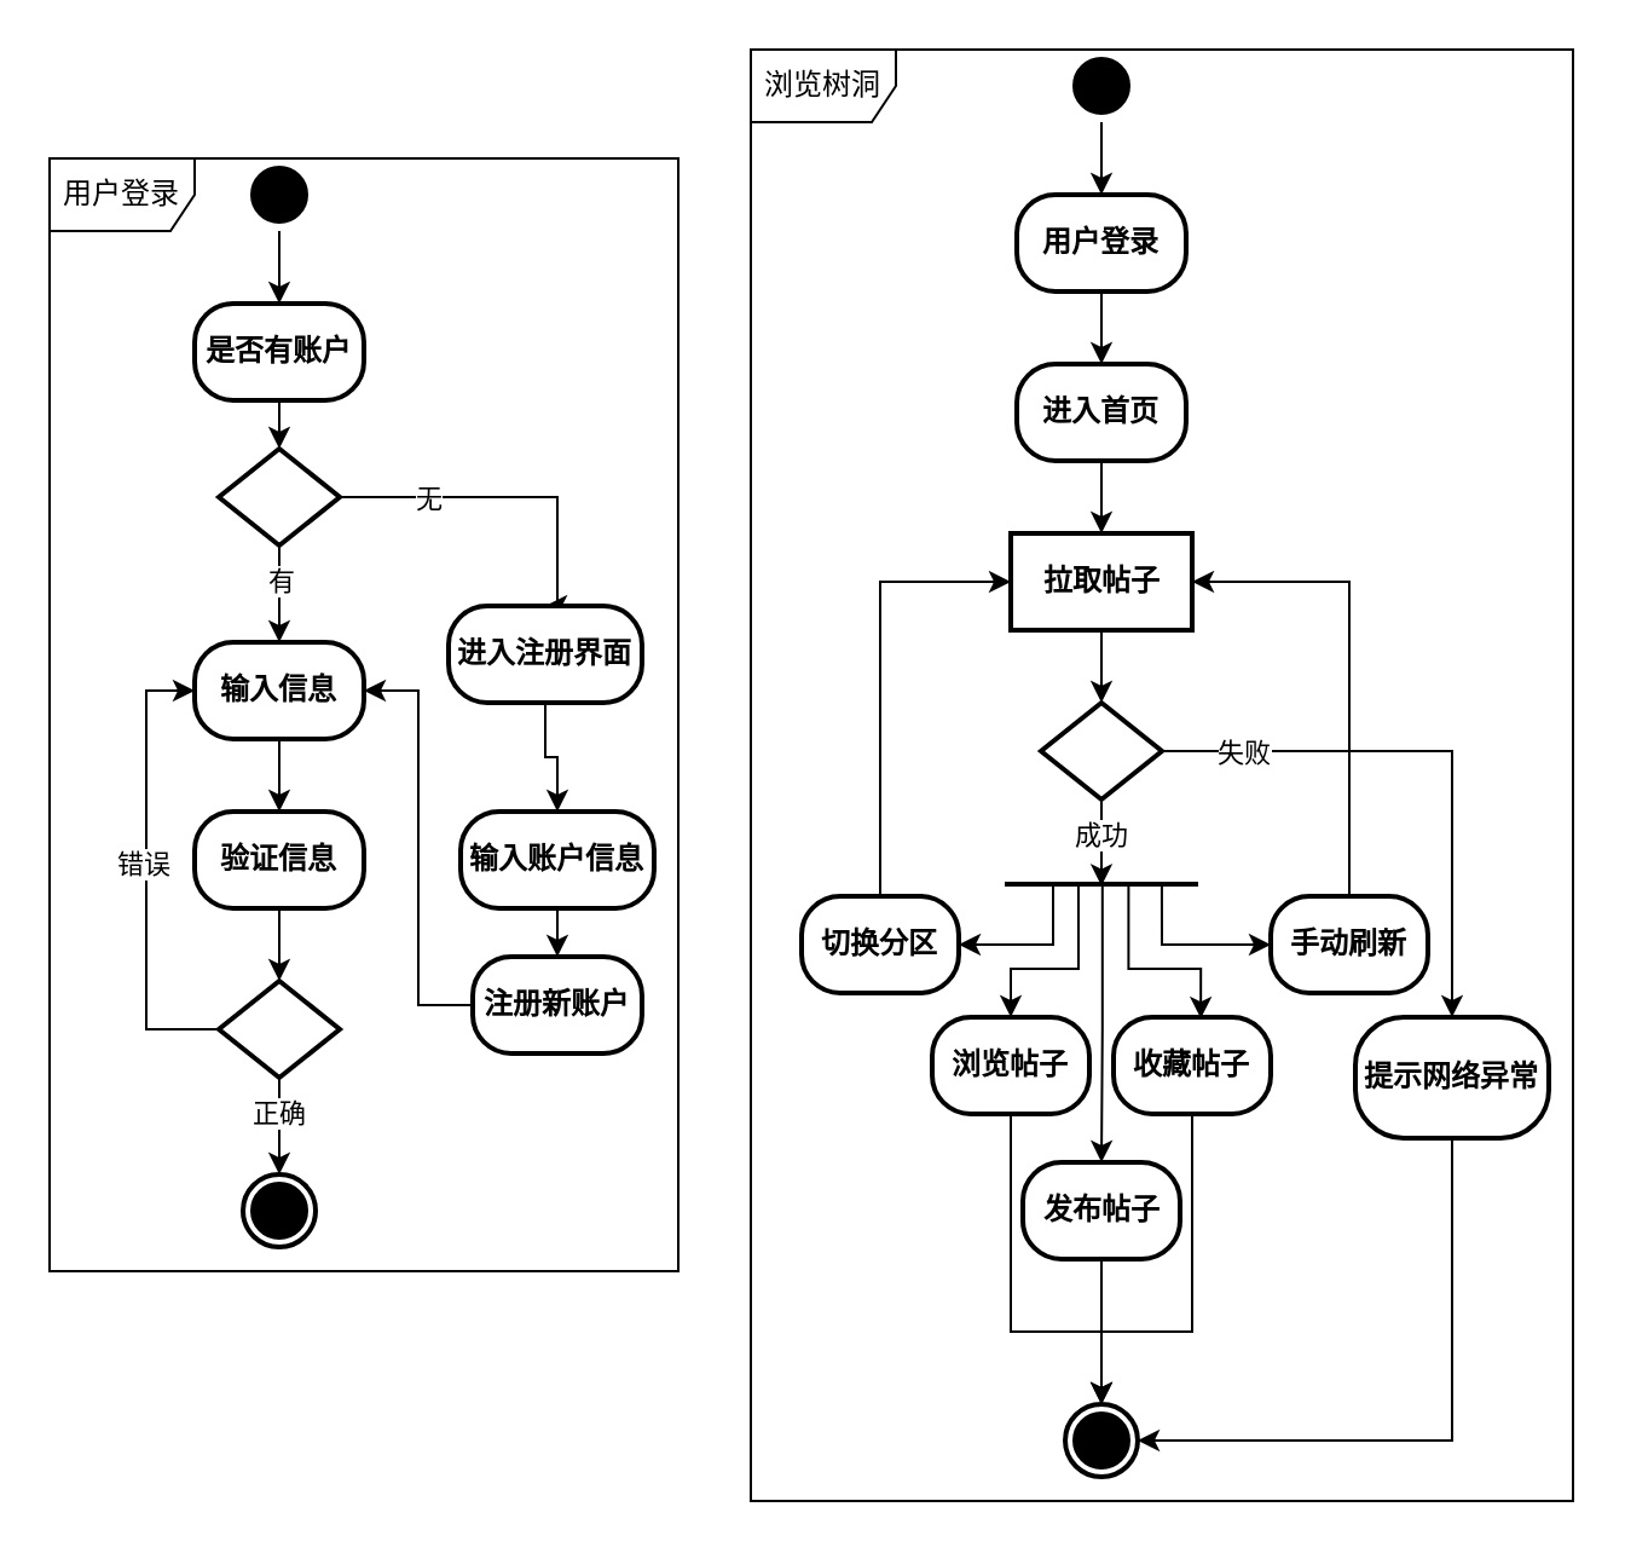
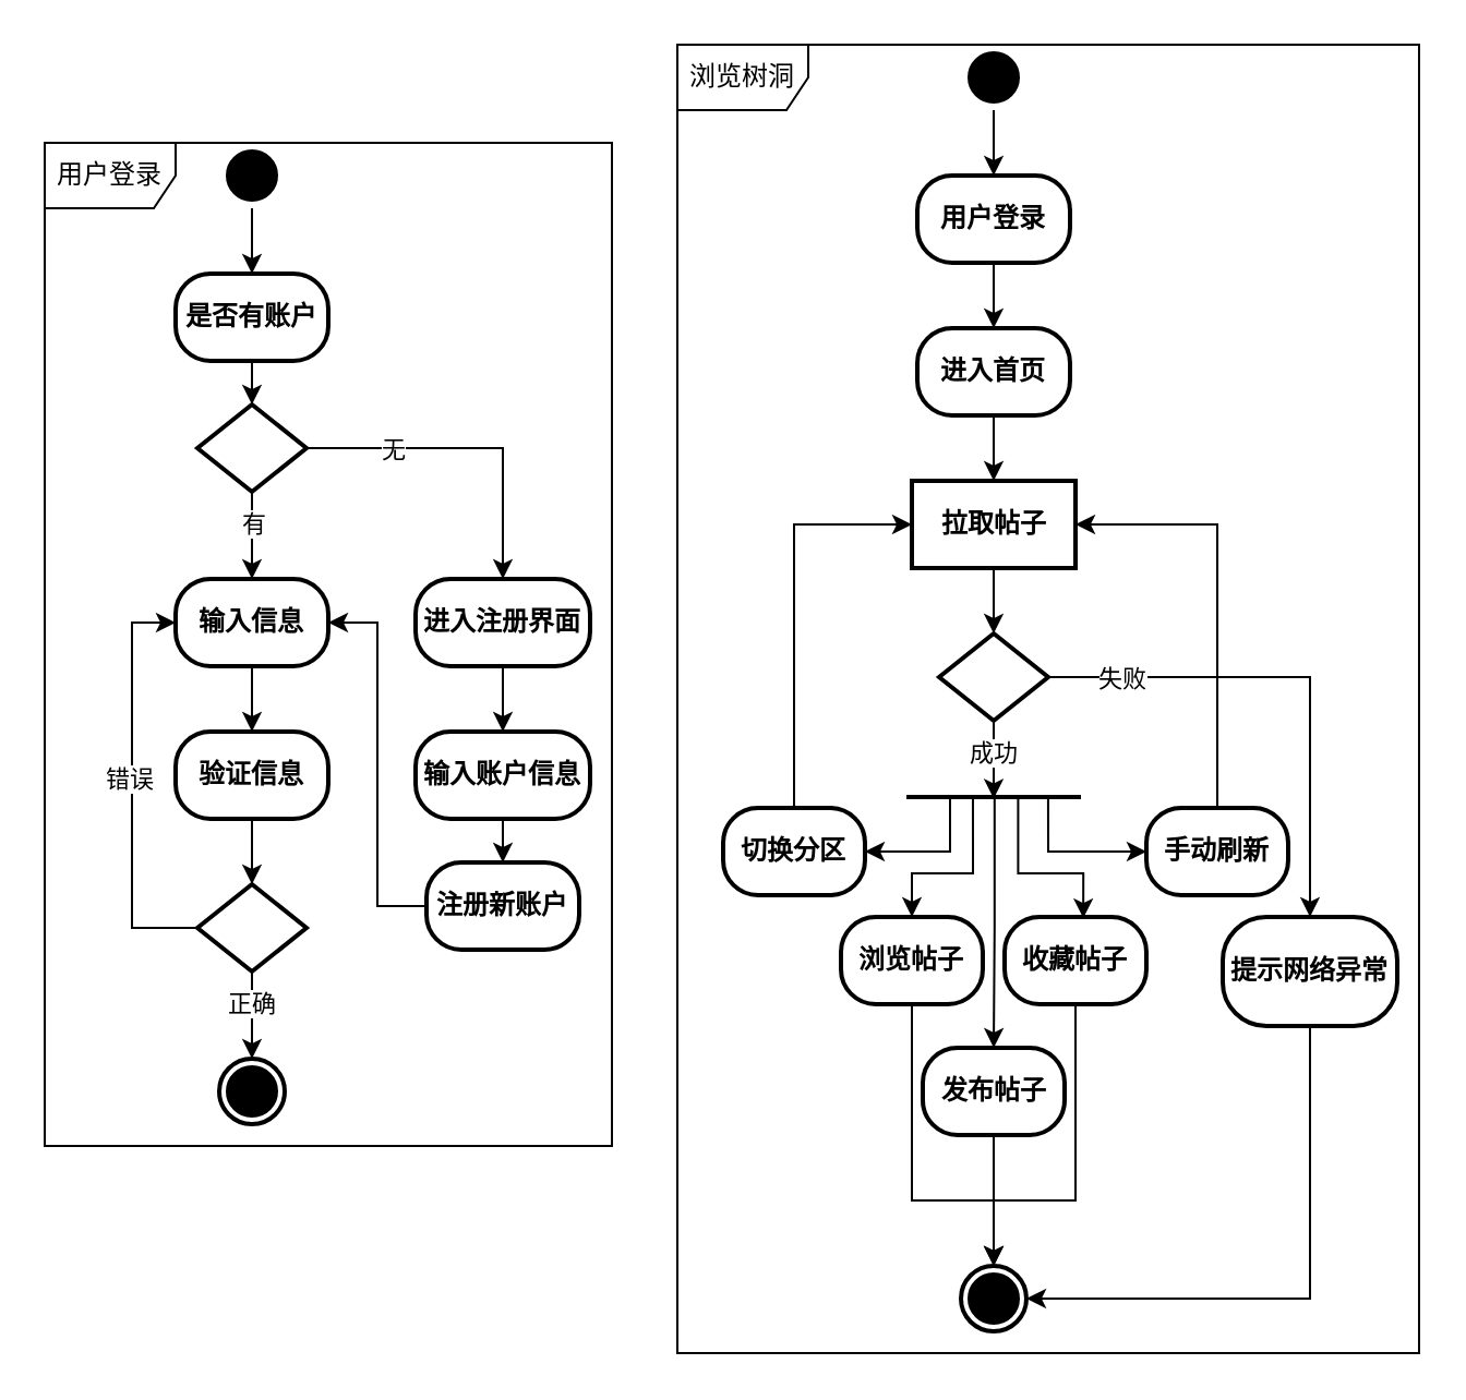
- <mxCell id="23" value="进入注册界面" style="rounded=1;whiteSpace=wrap;html=1;arcSize=40;fontColor=#000000;fillColor=#FFFFFF;strokeColor=#000000;fontStyle=1;strokeWidth=2;" vertex="1" parent="1"><mxGeometry x="185" y="250" width="80" height="40" as="geometry" /></mxCell>
+ <mxCell id="23" value="进入注册界面" style="rounded=1;whiteSpace=wrap;html=1;arcSize=40;fontColor=#000000;fillColor=#FFFFFF;strokeColor=#000000;fontStyle=1;strokeWidth=2;" vertex="1" parent="1"><mxGeometry x="190" y="265" width="80" height="40" as="geometry" /></mxCell>
